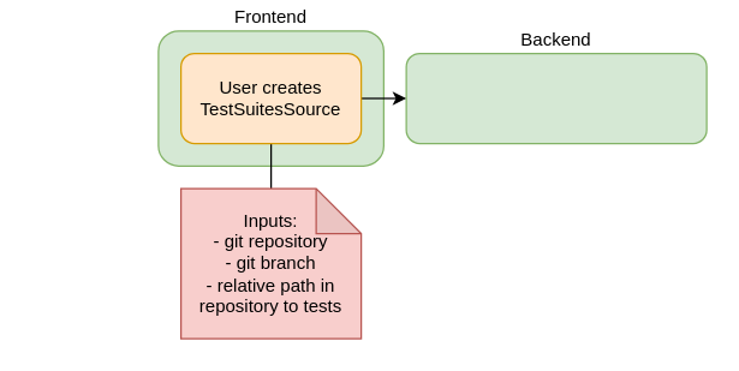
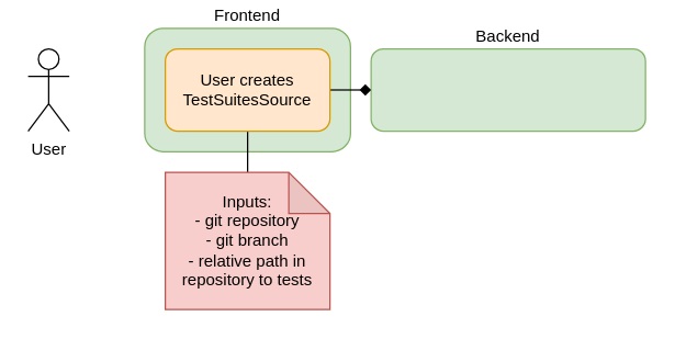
+ <mxCell id="3" value="User" style="shape=umlActor;verticalLabelPosition=bottom;verticalAlign=top;html=1;outlineConnect=0;" vertex="1" parent="1"><mxGeometry x="20" y="35" width="30" height="60" as="geometry" /></mxCell>
- <mxCell id="6" style="edgeStyle=orthogonalEdgeStyle;rounded=0;orthogonalLoop=1;jettySize=auto;html=1;exitX=1;exitY=0.5;exitDx=0;exitDy=0;entryX=0;entryY=0.5;entryDx=0;entryDy=0;endArrow=classic;endFill=1;" edge="1" parent="1" source="7" target="4"><mxGeometry relative="1" as="geometry" /></mxCell>
+ <mxCell id="6" style="edgeStyle=orthogonalEdgeStyle;rounded=0;orthogonalLoop=1;jettySize=auto;html=1;exitX=1;exitY=0.5;exitDx=0;exitDy=0;entryX=0;entryY=0.5;entryDx=0;entryDy=0;endArrow=diamond;endFill=1;" edge="1" parent="1" source="7" target="4"><mxGeometry relative="1" as="geometry" /></mxCell>
